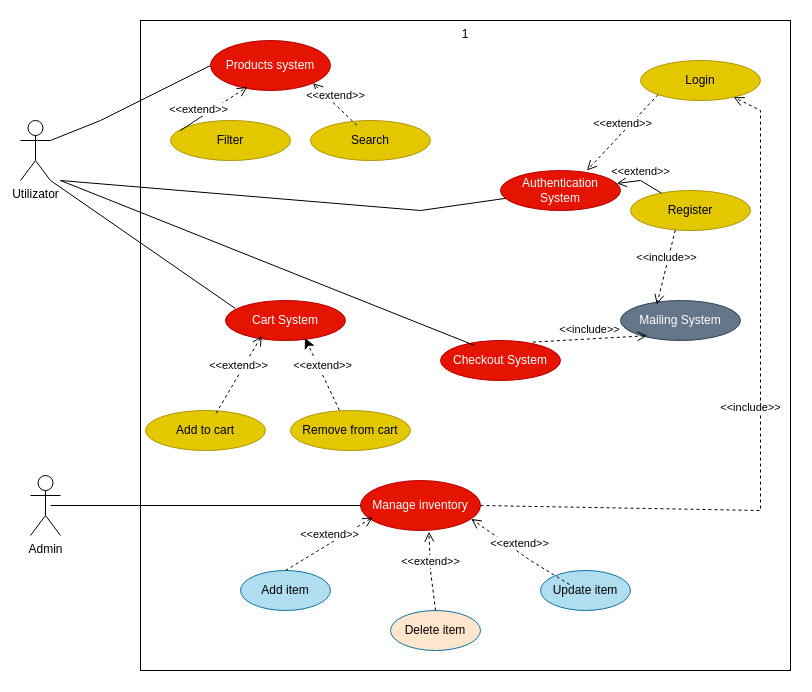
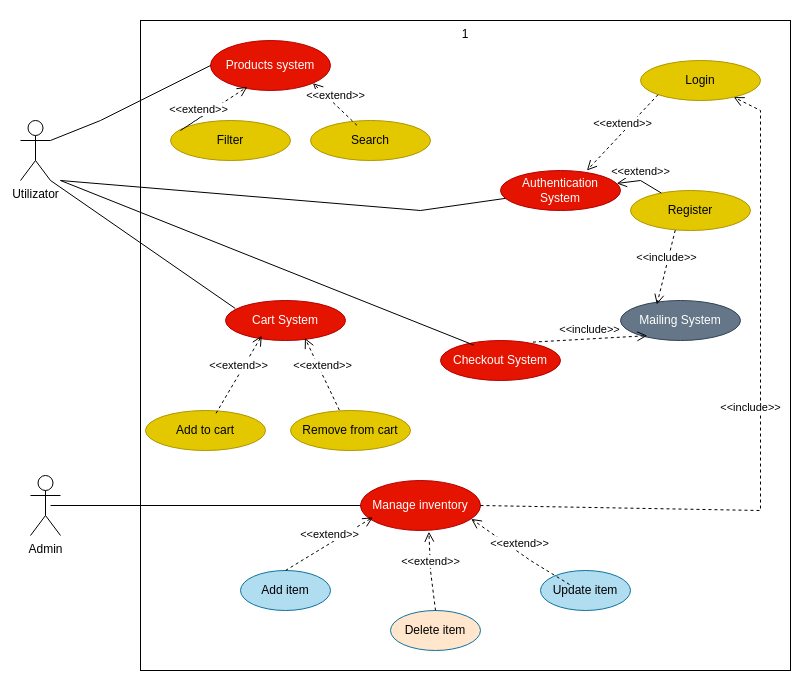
- <mxCell id="29" value="&amp;lt;&amp;lt;extend&amp;gt;&amp;gt;" style="html=1;verticalAlign=bottom;endArrow=classic;dashed=1;endSize=8;curved=0;rounded=0;exitX=0.407;exitY=-0.01;exitDx=0;exitDy=0;entryX=0.662;entryY=0.94;entryDx=0;entryDy=0;entryPerimeter=0;exitPerimeter=0;" edge="1" parent="1" source="27" target="26"><mxGeometry relative="1" as="geometry"><mxPoint x="295" y="580" as="sourcePoint" /><mxPoint x="382" y="527" as="targetPoint" /></mxGeometry></mxCell>
+ <mxCell id="29" value="&amp;lt;&amp;lt;extend&amp;gt;&amp;gt;" style="html=1;verticalAlign=bottom;endArrow=open;dashed=1;endSize=8;curved=0;rounded=0;exitX=0.407;exitY=-0.01;exitDx=0;exitDy=0;entryX=0.662;entryY=0.94;entryDx=0;entryDy=0;entryPerimeter=0;exitPerimeter=0;" edge="1" parent="1" source="27" target="26"><mxGeometry relative="1" as="geometry"><mxPoint x="295" y="580" as="sourcePoint" /><mxPoint x="382" y="527" as="targetPoint" /></mxGeometry></mxCell>
